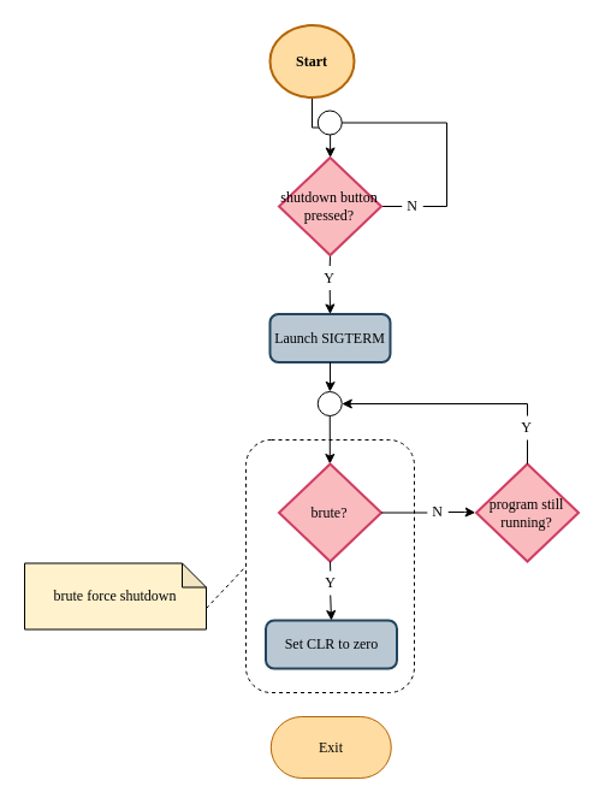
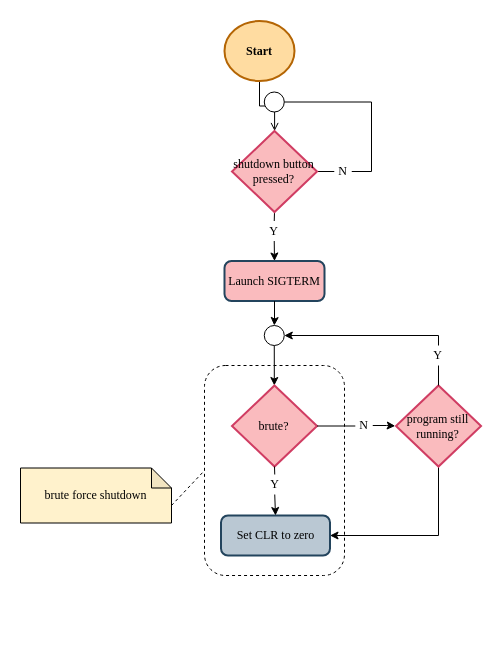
- <mxCell id="3" style="edgeStyle=orthogonalEdgeStyle;rounded=0;orthogonalLoop=1;jettySize=auto;html=1;exitX=0.5;exitY=1;exitDx=0;exitDy=0;exitPerimeter=0;" edge="1" parent="1" source="4" target="10"><mxGeometry relative="1" as="geometry" /></mxCell>
+ <mxCell id="3" style="edgeStyle=orthogonalEdgeStyle;rounded=0;orthogonalLoop=1;jettySize=auto;html=1;exitX=0.5;exitY=1;exitDx=0;exitDy=0;exitPerimeter=0;endArrow=open;" edge="1" parent="1" source="4" target="10"><mxGeometry relative="1" as="geometry" /></mxCell>
- <mxCell id="7" value="Launch SIGTERM" style="rounded=1;whiteSpace=wrap;html=1;absoluteArcSize=1;arcSize=14;strokeWidth=2;fillColor=#bac8d3;strokeColor=#23445d;fontFamily=Consolas;" vertex="1" parent="1"><mxGeometry x="224" y="260.5" width="100" height="40" as="geometry" /></mxCell>
+ <mxCell id="7" value="Launch SIGTERM" style="rounded=1;whiteSpace=wrap;html=1;absoluteArcSize=1;arcSize=14;strokeWidth=2;fillColor=#fabbbe;strokeColor=#23445d;fontFamily=Consolas;" vertex="1" parent="1"><mxGeometry x="224" y="260.5" width="100" height="40" as="geometry" /></mxCell>
+ <mxCell id="27" style="edgeStyle=orthogonalEdgeStyle;rounded=0;orthogonalLoop=1;jettySize=auto;html=1;exitX=0.5;exitY=1;exitDx=0;exitDy=0;exitPerimeter=0;entryX=1;entryY=0.5;entryDx=0;entryDy=0;endArrow=classic;endFill=1;" edge="1" parent="1" source="28" target="5"><mxGeometry relative="1" as="geometry" /></mxCell>
- <mxCell id="16" value="Exit" style="rounded=1;whiteSpace=wrap;html=1;arcSize=50;fillColor=#FFDCA1;strokeColor=#B46504;fontFamily=Consolas;" vertex="1" parent="1"><mxGeometry x="224.8" y="595" width="99.98" height="51" as="geometry" /></mxCell>
